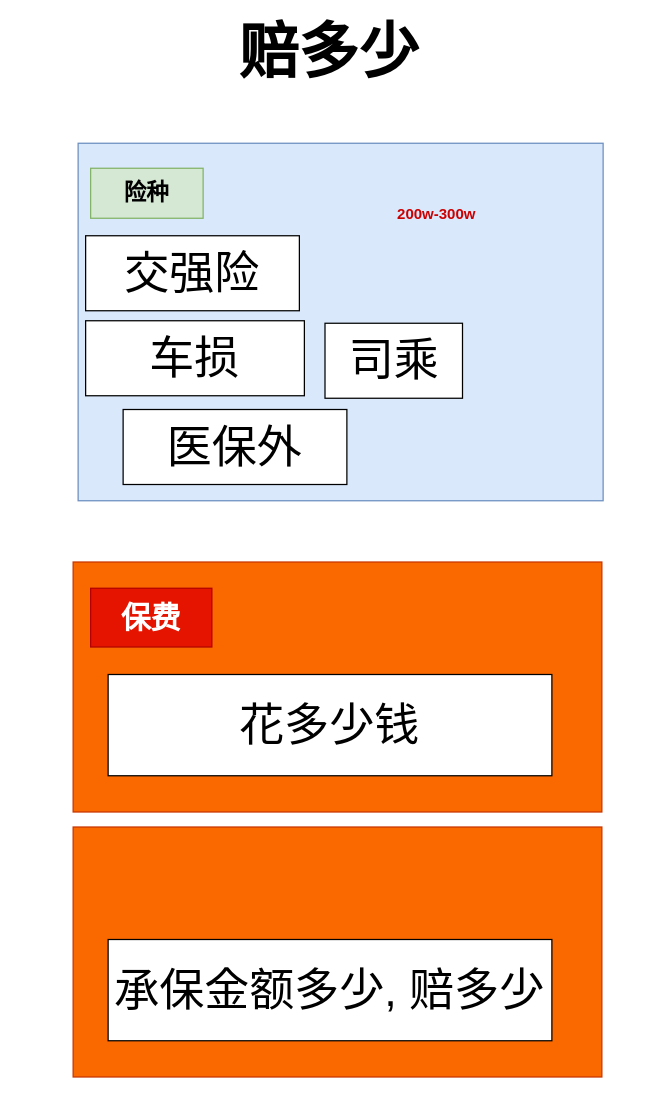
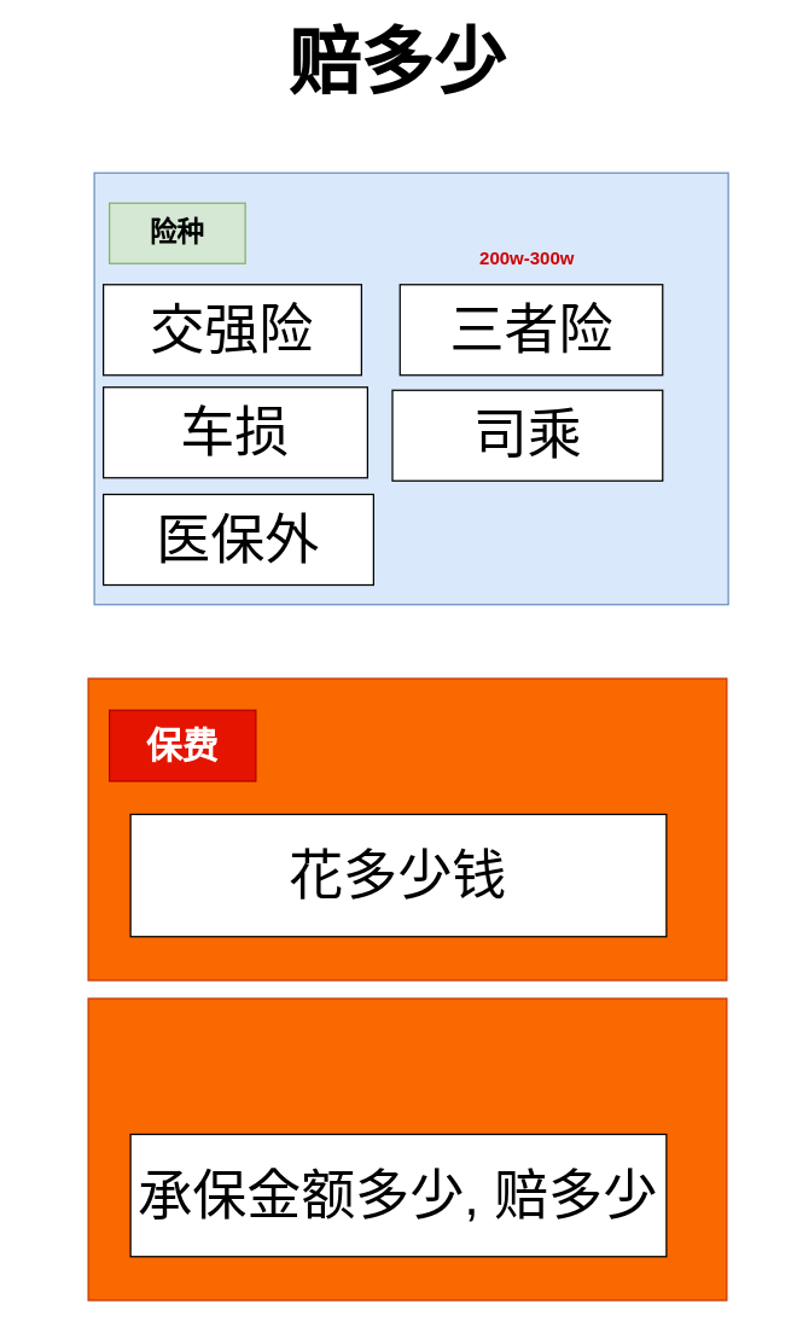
+ <mxCell id="9" value="&lt;span style=&quot;font-size: 36px&quot;&gt;三者险&lt;/span&gt;" style="rounded=0;whiteSpace=wrap;html=1;" parent="1" vertex="1"><mxGeometry x="264.5" y="188" width="174" height="60" as="geometry" /></mxCell>
- <mxCell id="10" value="&lt;span style=&quot;font-size: 36px&quot;&gt;司乘&lt;/span&gt;" style="rounded=0;whiteSpace=wrap;html=1;" parent="1" vertex="1"><mxGeometry x="259.5" y="258" width="110" height="60" as="geometry" /></mxCell>
+ <mxCell id="10" value="&lt;span style=&quot;font-size: 36px&quot;&gt;司乘&lt;/span&gt;" style="rounded=0;whiteSpace=wrap;html=1;" parent="1" vertex="1"><mxGeometry x="259.5" y="258" width="179" height="60" as="geometry" /></mxCell>
- <mxCell id="11" value="&lt;span style=&quot;font-size: 36px&quot;&gt;医保外&lt;/span&gt;" style="rounded=0;whiteSpace=wrap;html=1;" parent="1" vertex="1"><mxGeometry x="98" y="327" width="179" height="60" as="geometry" /></mxCell>
+ <mxCell id="11" value="&lt;span style=&quot;font-size: 36px&quot;&gt;医保外&lt;/span&gt;" style="rounded=0;whiteSpace=wrap;html=1;" parent="1" vertex="1"><mxGeometry x="68" y="327" width="179" height="60" as="geometry" /></mxCell>
